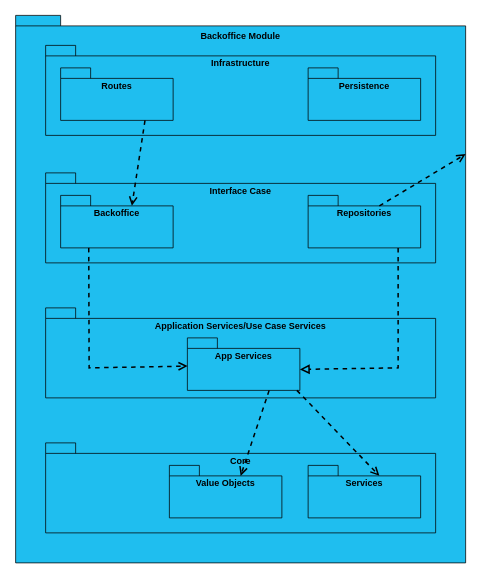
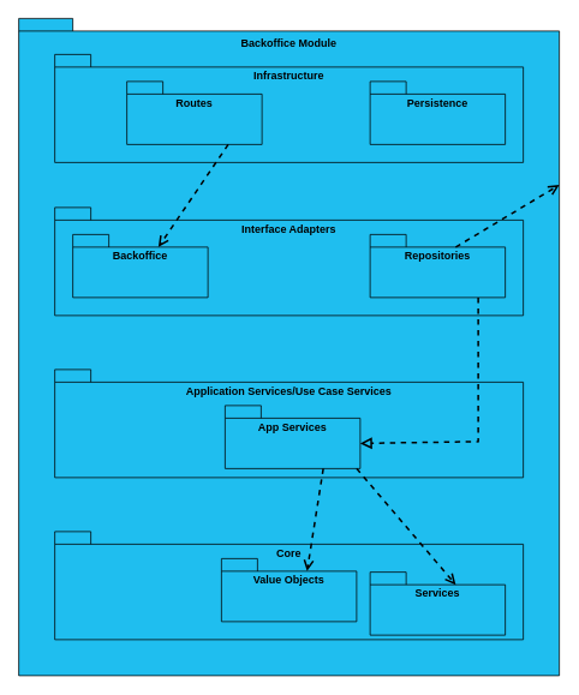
- <mxCell id="4" value="Routes" style="shape=folder;fontStyle=1;spacingTop=10;tabWidth=40;tabHeight=14;tabPosition=left;html=1;whiteSpace=wrap;fillColor=#1FBEEF;labelPosition=center;verticalLabelPosition=top;align=center;verticalAlign=bottom;spacing=-31;" vertex="1" parent="1"><mxGeometry x="80" y="90" width="150" height="70" as="geometry" /></mxCell>
+ <mxCell id="4" value="Routes" style="shape=folder;fontStyle=1;spacingTop=10;tabWidth=40;tabHeight=14;tabPosition=left;html=1;whiteSpace=wrap;fillColor=#1FBEEF;labelPosition=center;verticalLabelPosition=top;align=center;verticalAlign=bottom;spacing=-31;" vertex="1" parent="1"><mxGeometry x="140" y="90" width="150" height="70" as="geometry" /></mxCell>
- <mxCell id="6" value="Interface Case" style="shape=folder;fontStyle=1;spacingTop=10;tabWidth=40;tabHeight=14;tabPosition=left;html=1;whiteSpace=wrap;fillColor=#1FBEEF;labelPosition=center;verticalLabelPosition=top;align=center;verticalAlign=bottom;spacing=-31;" vertex="1" parent="1"><mxGeometry x="60" y="230" width="520" height="120" as="geometry" /></mxCell>
+ <mxCell id="6" value="Interface Adapters" style="shape=folder;fontStyle=1;spacingTop=10;tabWidth=40;tabHeight=14;tabPosition=left;html=1;whiteSpace=wrap;fillColor=#1FBEEF;labelPosition=center;verticalLabelPosition=top;align=center;verticalAlign=bottom;spacing=-31;" vertex="1" parent="1"><mxGeometry x="60" y="230" width="520" height="120" as="geometry" /></mxCell>
- <mxCell id="15" value="" style="html=1;verticalAlign=bottom;endArrow=open;dashed=1;endSize=8;curved=0;rounded=0;exitX=0.25;exitY=1;exitDx=0;exitDy=0;exitPerimeter=0;strokeWidth=2;entryX=0.002;entryY=0.538;entryDx=0;entryDy=0;entryPerimeter=0;" edge="1" parent="1" source="9" target="11"><mxGeometry relative="1" as="geometry"><mxPoint x="258" y="300" as="sourcePoint" /><mxPoint x="240" y="414" as="targetPoint" /><Array as="points"><mxPoint x="118" y="490" /></Array></mxGeometry></mxCell>
- <mxCell id="13" value="Value Objects" style="shape=folder;fontStyle=1;spacingTop=10;tabWidth=40;tabHeight=14;tabPosition=left;html=1;whiteSpace=wrap;fillColor=#1FBEEF;labelPosition=center;verticalLabelPosition=top;align=center;verticalAlign=bottom;spacing=-31;" vertex="1" parent="1"><mxGeometry x="225" y="620" width="150" height="70" as="geometry" /></mxCell>
+ <mxCell id="13" value="Value Objects" style="shape=folder;fontStyle=1;spacingTop=10;tabWidth=40;tabHeight=14;tabPosition=left;html=1;whiteSpace=wrap;fillColor=#1FBEEF;labelPosition=center;verticalLabelPosition=top;align=center;verticalAlign=bottom;spacing=-31;" vertex="1" parent="1"><mxGeometry x="245" y="620" width="150" height="70" as="geometry" /></mxCell>
- <mxCell id="12" value="Services" style="shape=folder;fontStyle=1;spacingTop=10;tabWidth=40;tabHeight=14;tabPosition=left;html=1;whiteSpace=wrap;fillColor=#1FBEEF;labelPosition=center;verticalLabelPosition=top;align=center;verticalAlign=bottom;spacing=-31;" vertex="1" parent="1"><mxGeometry x="410" y="620" width="150" height="70" as="geometry" /></mxCell>
+ <mxCell id="12" value="Services" style="shape=folder;fontStyle=1;spacingTop=10;tabWidth=40;tabHeight=14;tabPosition=left;html=1;whiteSpace=wrap;fillColor=#1FBEEF;labelPosition=center;verticalLabelPosition=top;align=center;verticalAlign=bottom;spacing=-31;" vertex="1" parent="1"><mxGeometry x="410" y="635" width="150" height="70" as="geometry" /></mxCell>
